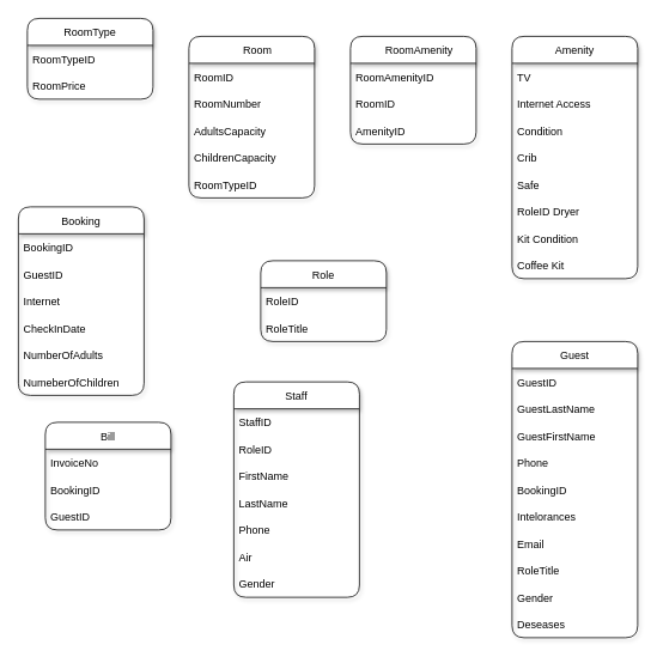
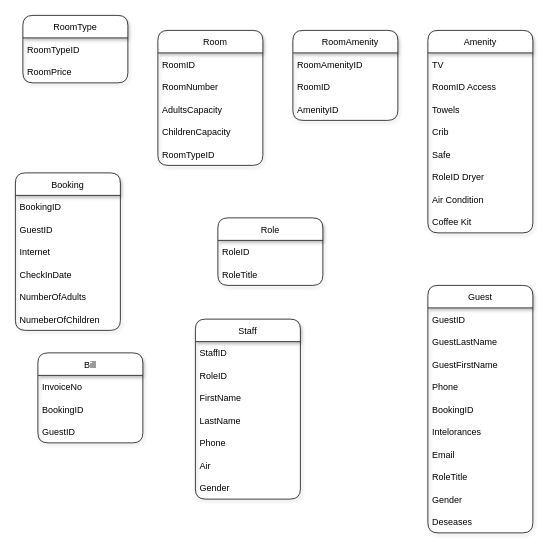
- <mxCell id="21" value="Internet Access" style="text;strokeColor=none;fillColor=none;align=left;verticalAlign=middle;spacingLeft=4;spacingRight=4;overflow=hidden;points=[[0,0.5],[1,0.5]];portConstraint=eastwest;rotatable=0;rounded=1;shadow=1;" vertex="1" parent="19"><mxGeometry y="60" width="140" height="30" as="geometry" /></mxCell>
+ <mxCell id="21" value="RoomID Access" style="text;strokeColor=none;fillColor=none;align=left;verticalAlign=middle;spacingLeft=4;spacingRight=4;overflow=hidden;points=[[0,0.5],[1,0.5]];portConstraint=eastwest;rotatable=0;rounded=1;shadow=1;" vertex="1" parent="19"><mxGeometry y="60" width="140" height="30" as="geometry" /></mxCell>
- <mxCell id="22" value="Condition" style="text;strokeColor=none;fillColor=none;align=left;verticalAlign=middle;spacingLeft=4;spacingRight=4;overflow=hidden;points=[[0,0.5],[1,0.5]];portConstraint=eastwest;rotatable=0;rounded=1;shadow=1;" vertex="1" parent="19"><mxGeometry y="90" width="140" height="30" as="geometry" /></mxCell>
+ <mxCell id="22" value="Towels" style="text;strokeColor=none;fillColor=none;align=left;verticalAlign=middle;spacingLeft=4;spacingRight=4;overflow=hidden;points=[[0,0.5],[1,0.5]];portConstraint=eastwest;rotatable=0;rounded=1;shadow=1;" vertex="1" parent="19"><mxGeometry y="90" width="140" height="30" as="geometry" /></mxCell>
- <mxCell id="26" value="Kit Condition" style="text;strokeColor=none;fillColor=none;align=left;verticalAlign=middle;spacingLeft=4;spacingRight=4;overflow=hidden;points=[[0,0.5],[1,0.5]];portConstraint=eastwest;rotatable=0;rounded=1;shadow=1;" vertex="1" parent="19"><mxGeometry y="210" width="140" height="30" as="geometry" /></mxCell>
+ <mxCell id="26" value="Air Condition" style="text;strokeColor=none;fillColor=none;align=left;verticalAlign=middle;spacingLeft=4;spacingRight=4;overflow=hidden;points=[[0,0.5],[1,0.5]];portConstraint=eastwest;rotatable=0;rounded=1;shadow=1;" vertex="1" parent="19"><mxGeometry y="210" width="140" height="30" as="geometry" /></mxCell>
